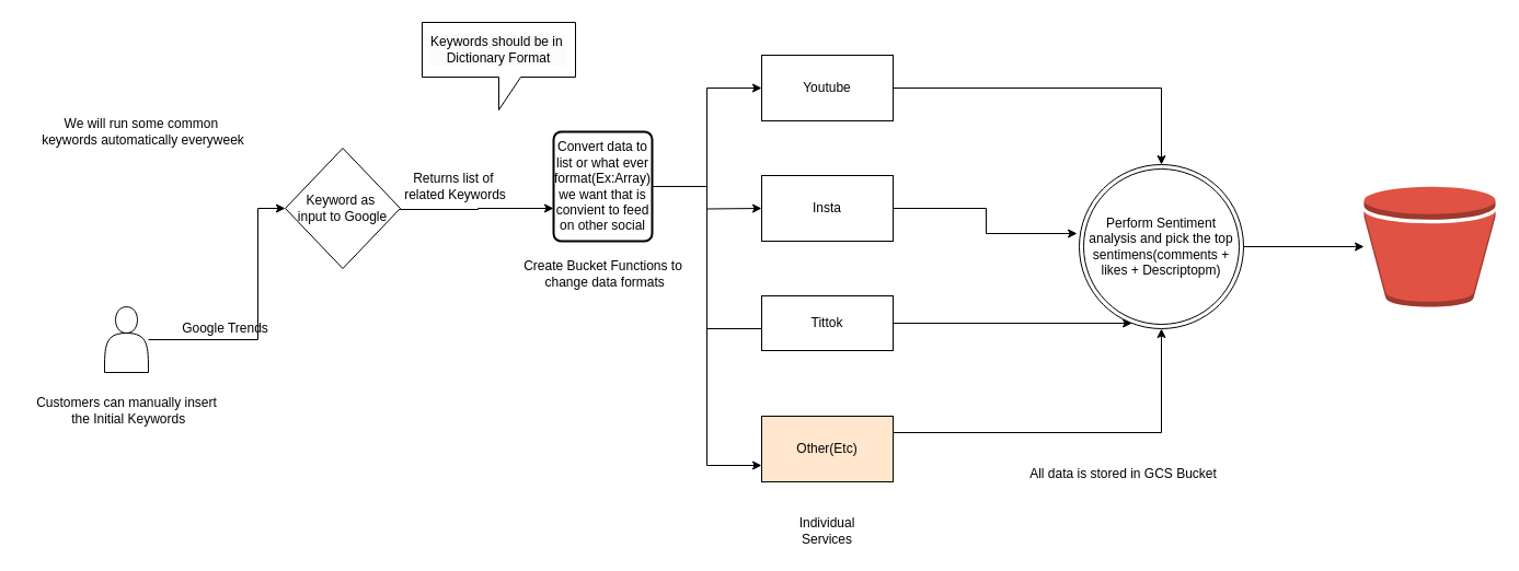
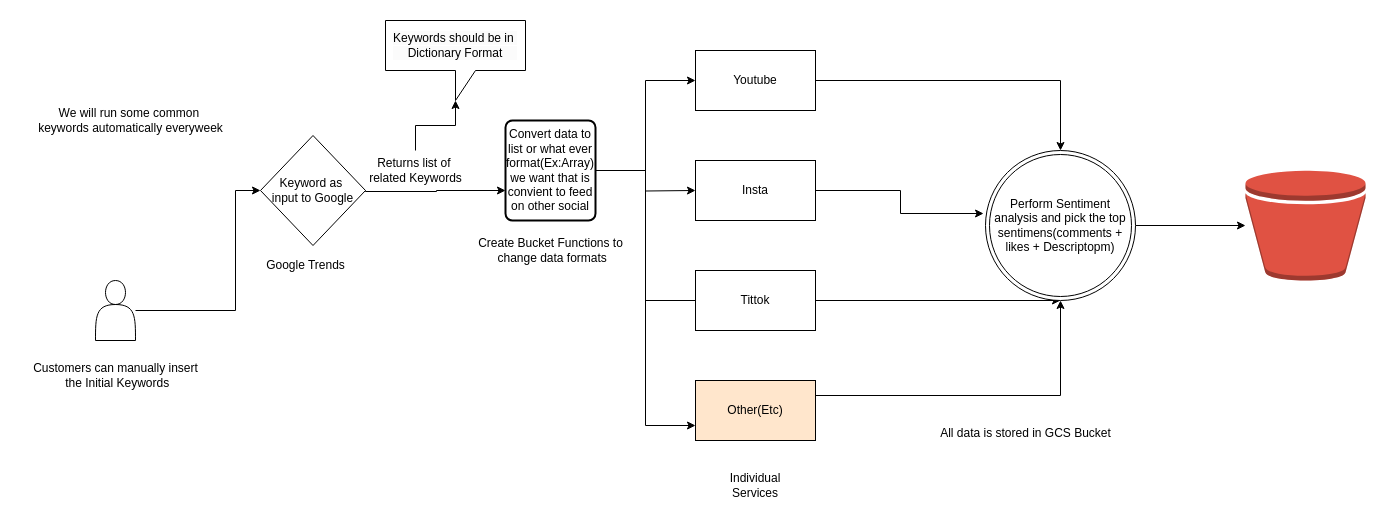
+ <mxCell id="7" value="" style="edgeStyle=orthogonalEdgeStyle;rounded=0;orthogonalLoop=1;jettySize=auto;html=1;entryX=0;entryY=0;entryDx=70;entryDy=80;entryPerimeter=0;" edge="1" parent="1" source="9" target="11"><mxGeometry relative="1" as="geometry" /></mxCell>
- <mxCell id="15" value="Tittok" style="rounded=0;whiteSpace=wrap;html=1;" vertex="1" parent="1"><mxGeometry x="695" y="270" width="120" height="50" as="geometry" /></mxCell>
+ <mxCell id="15" value="Tittok" style="rounded=0;whiteSpace=wrap;html=1;" vertex="1" parent="1"><mxGeometry x="695" y="270" width="120" height="60" as="geometry" /></mxCell>
- <mxCell id="2" value="Google Trends" style="text;html=1;align=center;verticalAlign=middle;resizable=0;points=[];autosize=1;strokeColor=none;fillColor=none;" vertex="1" parent="1"><mxGeometry x="155" y="285" width="100" height="30" as="geometry" /></mxCell>
+ <mxCell id="2" value="Google Trends" style="text;html=1;align=center;verticalAlign=middle;resizable=0;points=[];autosize=1;strokeColor=none;fillColor=none;" vertex="1" parent="1"><mxGeometry x="255" y="250" width="100" height="30" as="geometry" /></mxCell>
